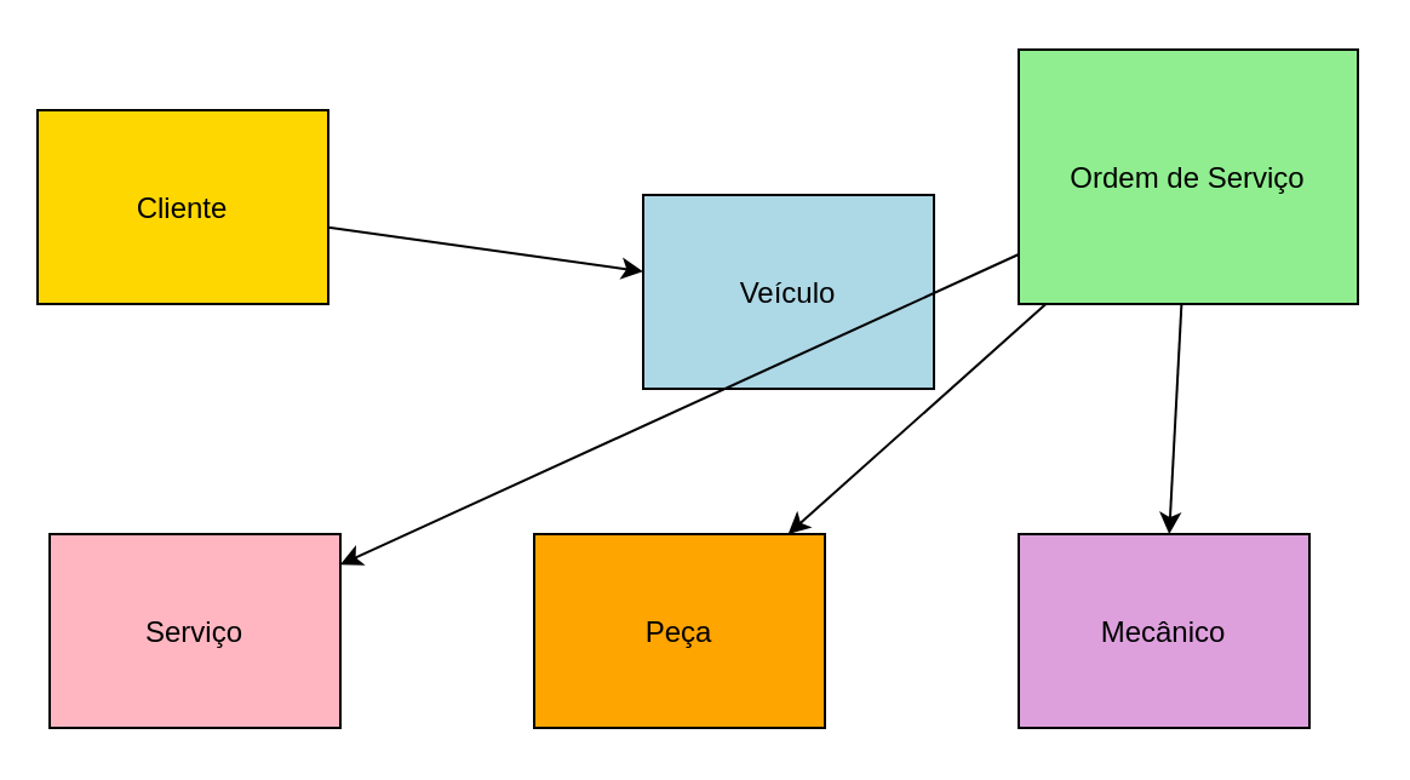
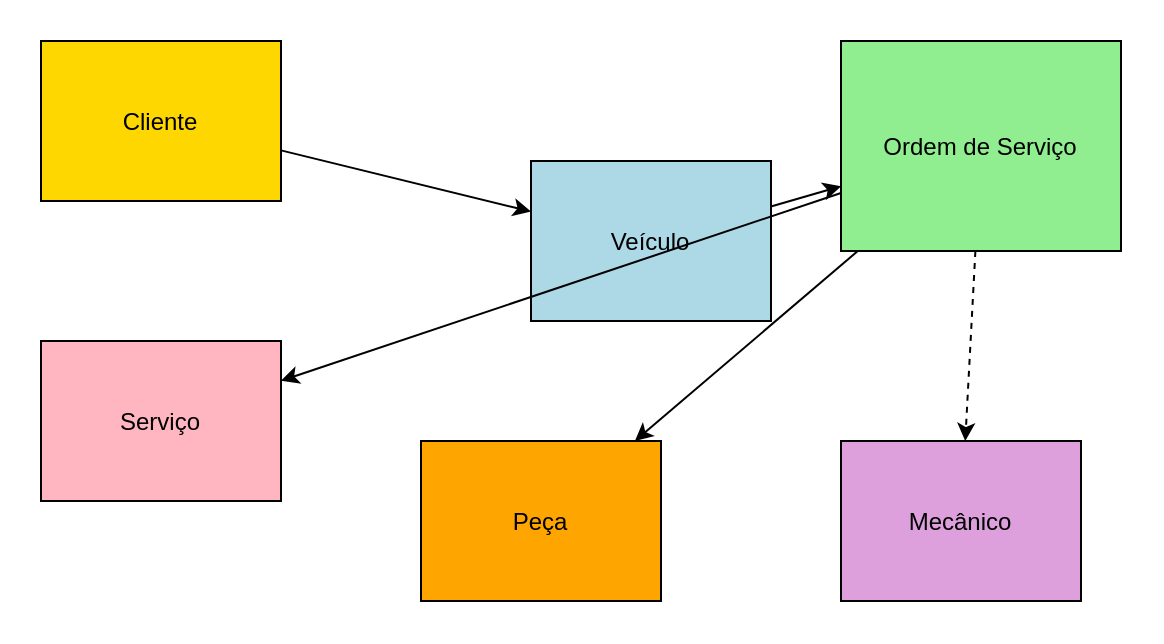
- <mxCell id="2" value="Cliente" style="shape=rectangle;fillColor=#FFD700;" vertex="1" parent="1"><mxGeometry x="15" y="45" width="120" height="80" as="geometry" /></mxCell>
+ <mxCell id="2" value="Cliente" style="shape=rectangle;fillColor=#FFD700;" vertex="1" parent="1"><mxGeometry x="20" y="20" width="120" height="80" as="geometry" /></mxCell>
+ <mxCell id="9" edge="1" parent="1" source="3" target="4"><mxGeometry relative="1" as="geometry" /></mxCell>
- <mxCell id="12" edge="1" parent="1" source="4" target="7"><mxGeometry relative="1" as="geometry" /></mxCell>
+ <mxCell id="12" edge="1" parent="1" source="4" target="7" style="dashed=1;"><mxGeometry relative="1" as="geometry" /></mxCell>
- <mxCell id="5" value="Serviço" style="shape=rectangle;fillColor=#FFB6C1;" vertex="1" parent="1"><mxGeometry x="20" y="220" width="120" height="80" as="geometry" /></mxCell>
+ <mxCell id="5" value="Serviço" style="shape=rectangle;fillColor=#FFB6C1;" vertex="1" parent="1"><mxGeometry x="20" y="170" width="120" height="80" as="geometry" /></mxCell>
- <mxCell id="6" value="Peça" style="shape=rectangle;fillColor=#FFA500;" vertex="1" parent="1"><mxGeometry x="220" y="220" width="120" height="80" as="geometry" /></mxCell>
+ <mxCell id="6" value="Peça" style="shape=rectangle;fillColor=#FFA500;" vertex="1" parent="1"><mxGeometry x="210" y="220" width="120" height="80" as="geometry" /></mxCell>
